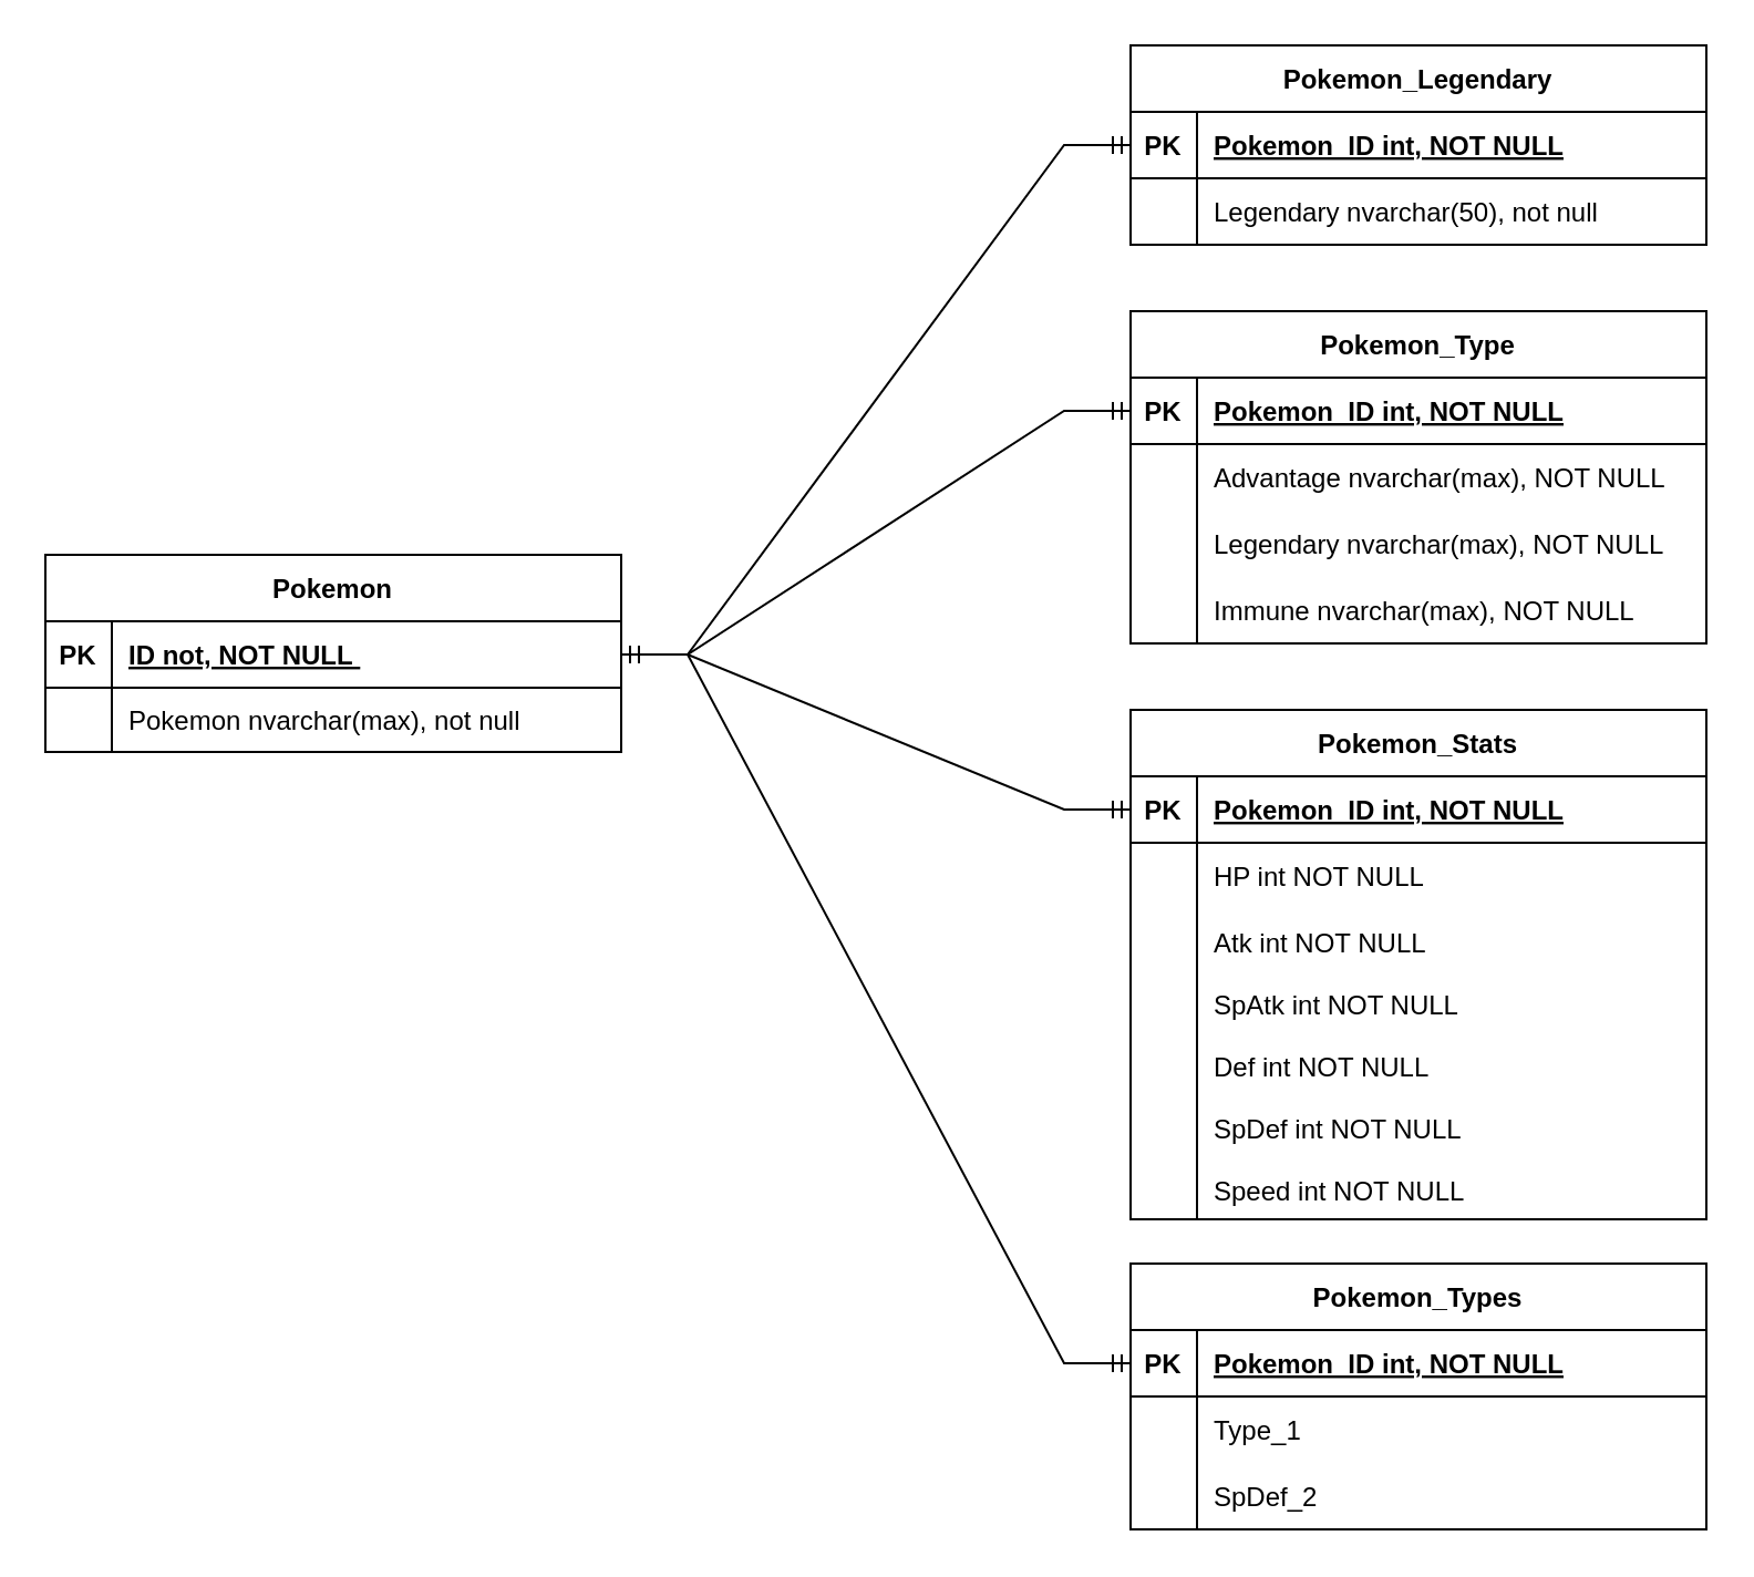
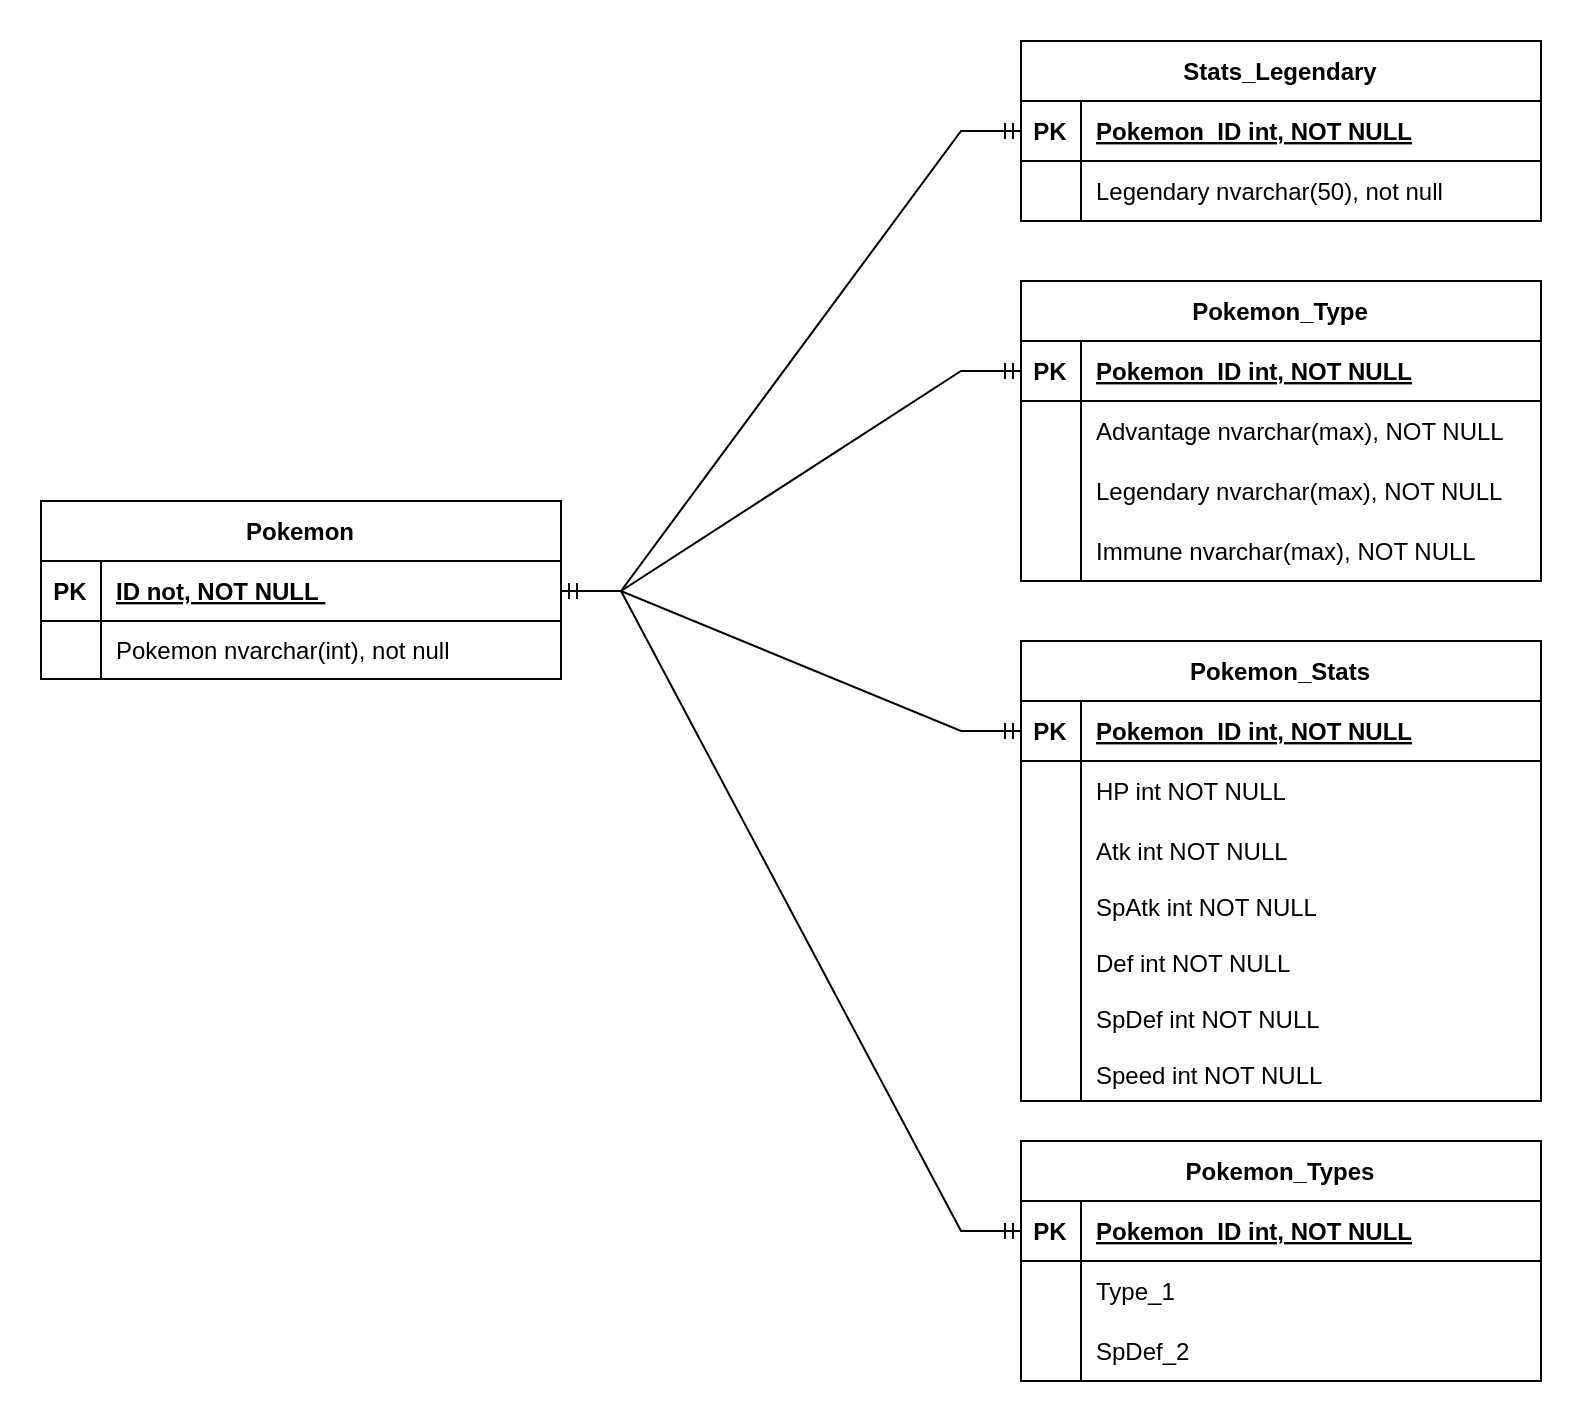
- <mxCell id="9" value="Pokemon_Legendary" style="shape=table;startSize=30;container=1;collapsible=1;childLayout=tableLayout;fixedRows=1;rowLines=0;fontStyle=1;align=center;resizeLast=1;" vertex="1" parent="1"><mxGeometry x="510" width="260" height="90" as="geometry" y="20" /></mxCell>
+ <mxCell id="9" value="Stats_Legendary" style="shape=table;startSize=30;container=1;collapsible=1;childLayout=tableLayout;fixedRows=1;rowLines=0;fontStyle=1;align=center;resizeLast=1;" vertex="1" parent="1"><mxGeometry x="510" width="260" height="90" as="geometry" y="20" /></mxCell>
- <mxCell id="8" value="Pokemon nvarchar(max), not null " style="shape=partialRectangle;connectable=0;fillColor=none;top=0;left=0;bottom=0;right=0;align=left;spacingLeft=6;overflow=hidden;" vertex="1" parent="6"><mxGeometry x="30" width="230" height="29" as="geometry"><mxRectangle width="230" height="29" as="alternateBounds" /></mxGeometry></mxCell>
+ <mxCell id="8" value="Pokemon nvarchar(int), not null " style="shape=partialRectangle;connectable=0;fillColor=none;top=0;left=0;bottom=0;right=0;align=left;spacingLeft=6;overflow=hidden;" vertex="1" parent="6"><mxGeometry x="30" width="230" height="29" as="geometry"><mxRectangle width="230" height="29" as="alternateBounds" /></mxGeometry></mxCell>
